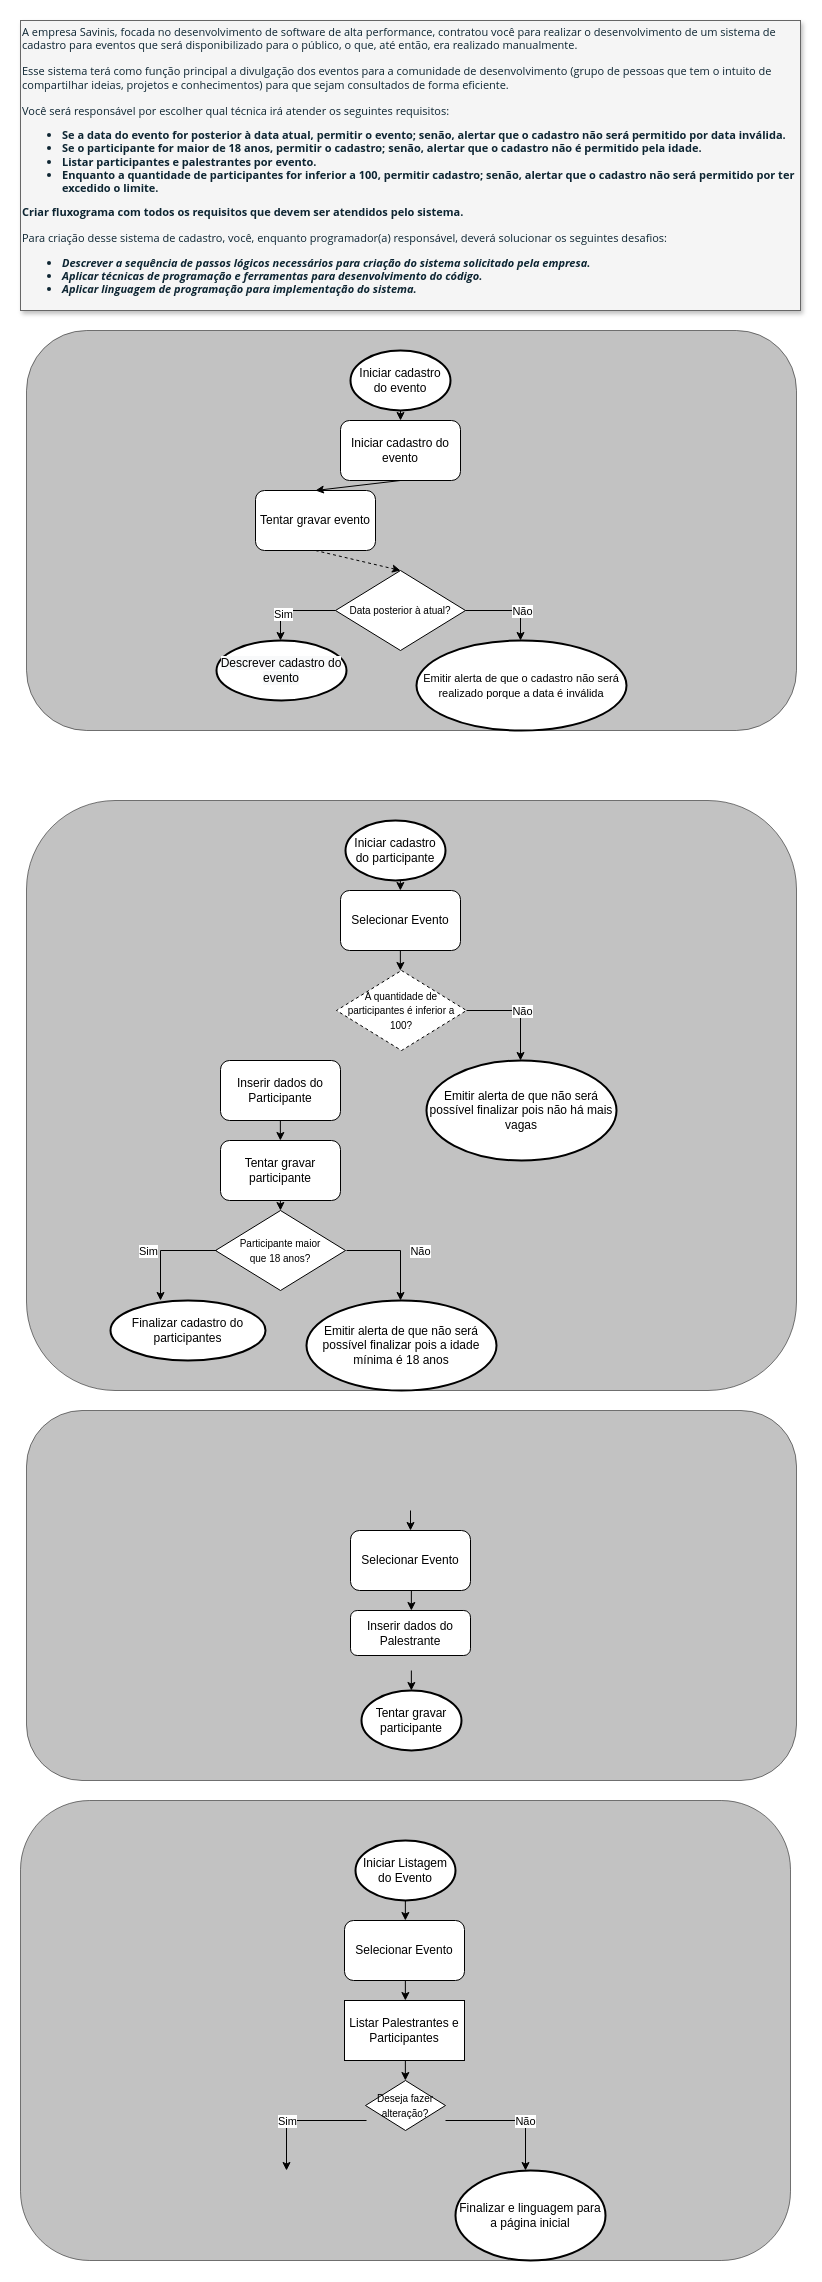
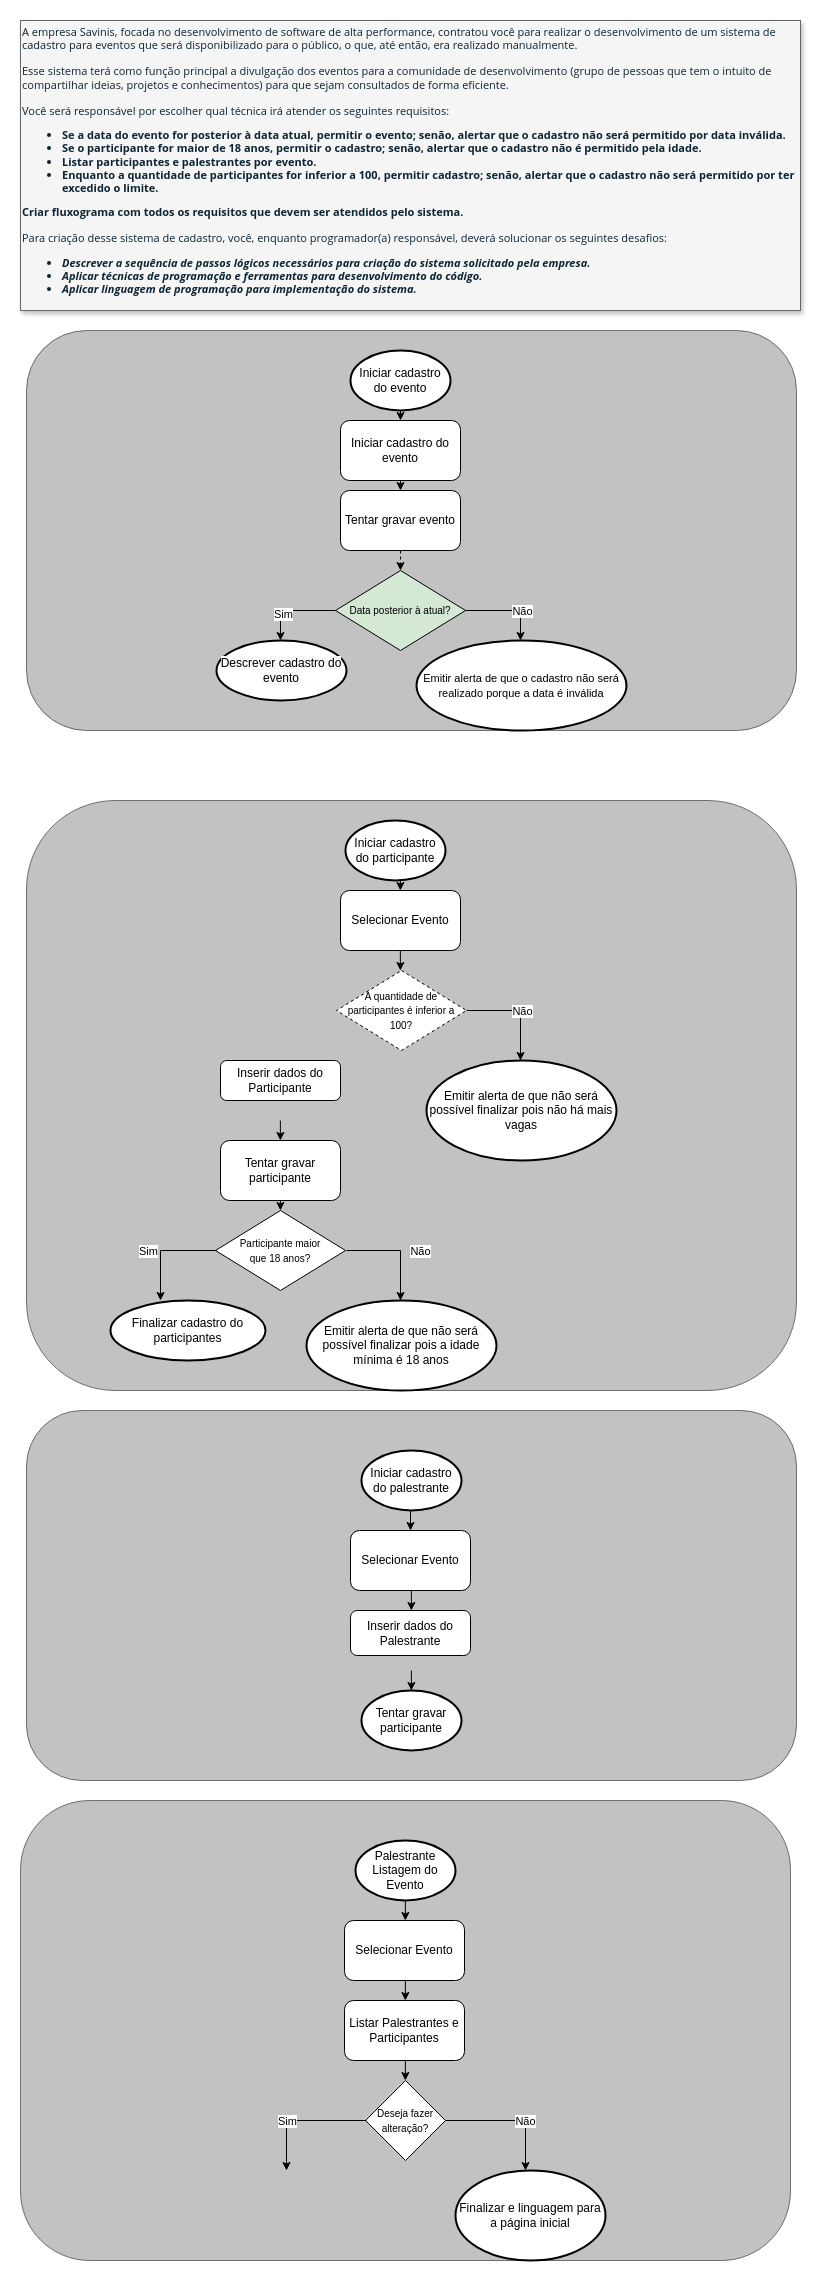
- <mxCell id="51" value="Tentar gravar evento" style="rounded=1;whiteSpace=wrap;html=1;" parent="47" vertex="1"><mxGeometry x="229" y="160" width="120" height="60" as="geometry" /></mxCell>
+ <mxCell id="51" value="Tentar gravar evento" style="rounded=1;whiteSpace=wrap;html=1;" parent="47" vertex="1"><mxGeometry x="314" y="160" width="120" height="60" as="geometry" /></mxCell>
- <mxCell id="49" value="&lt;font style=&quot;font-size: 10px;&quot;&gt;Data posterior à atual?&lt;/font&gt;" style="rhombus;whiteSpace=wrap;html=1;" parent="47" vertex="1"><mxGeometry x="309" y="240" width="130" height="80" as="geometry" /></mxCell>
+ <mxCell id="49" value="&lt;font style=&quot;font-size: 10px;&quot;&gt;Data posterior à atual?&lt;/font&gt;" style="rhombus;whiteSpace=wrap;html=1;fillColor=#d5e8d4;" parent="47" vertex="1"><mxGeometry x="309" y="240" width="130" height="80" as="geometry" /></mxCell>
- <mxCell id="30" value="Inserir dados do Participante" style="rounded=1;whiteSpace=wrap;html=1;" parent="26" vertex="1"><mxGeometry x="194" y="260" width="120" height="60" as="geometry" /></mxCell>
+ <mxCell id="30" value="Inserir dados do Participante" style="rounded=1;whiteSpace=wrap;html=1;" parent="26" vertex="1"><mxGeometry x="194" y="260" width="120" height="40" as="geometry" /></mxCell>
+ <mxCell id="24" value="&lt;span style=&quot;font-size: 12px;&quot;&gt;Iniciar cadastro do palestrante&lt;/span&gt;" style="strokeWidth=2;html=1;shape=mxgraph.flowchart.start_1;whiteSpace=wrap;fontSize=10;" vertex="1" parent="17"><mxGeometry x="335" y="40" width="100" height="60" as="geometry" /></mxCell>
- <mxCell id="15" value="&lt;span style=&quot;font-size: 12px;&quot;&gt;Iniciar Listagem do Evento&lt;/span&gt;" style="strokeWidth=2;html=1;shape=mxgraph.flowchart.start_1;whiteSpace=wrap;fontSize=10;" vertex="1" parent="3"><mxGeometry x="335" y="40" width="100" height="60" as="geometry" /></mxCell>
+ <mxCell id="15" value="&lt;span style=&quot;font-size: 12px;&quot;&gt;Palestrante Listagem do Evento&lt;/span&gt;" style="strokeWidth=2;html=1;shape=mxgraph.flowchart.start_1;whiteSpace=wrap;fontSize=10;" vertex="1" parent="3"><mxGeometry x="335" y="40" width="100" height="60" as="geometry" /></mxCell>
- <mxCell id="6" value="Listar Palestrantes e Participantes" style="whiteSpace=wrap;html=1;rounded=0;" parent="3" vertex="1"><mxGeometry x="324" y="200" width="120" height="60" as="geometry" /></mxCell>
+ <mxCell id="6" value="Listar Palestrantes e Participantes" style="rounded=1;whiteSpace=wrap;html=1;" parent="3" vertex="1"><mxGeometry x="324" y="200" width="120" height="60" as="geometry" /></mxCell>
- <mxCell id="7" value="&lt;font style=&quot;font-size: 10px;&quot;&gt;Deseja fazer alteração?&lt;/font&gt;" style="rhombus;whiteSpace=wrap;html=1;" parent="3" vertex="1"><mxGeometry x="345" y="280" width="80" height="50" as="geometry" /></mxCell>
+ <mxCell id="7" value="&lt;font style=&quot;font-size: 10px;&quot;&gt;Deseja fazer alteração?&lt;/font&gt;" style="rhombus;whiteSpace=wrap;html=1;" parent="3" vertex="1"><mxGeometry x="345" y="280" width="80" height="80" as="geometry" /></mxCell>
